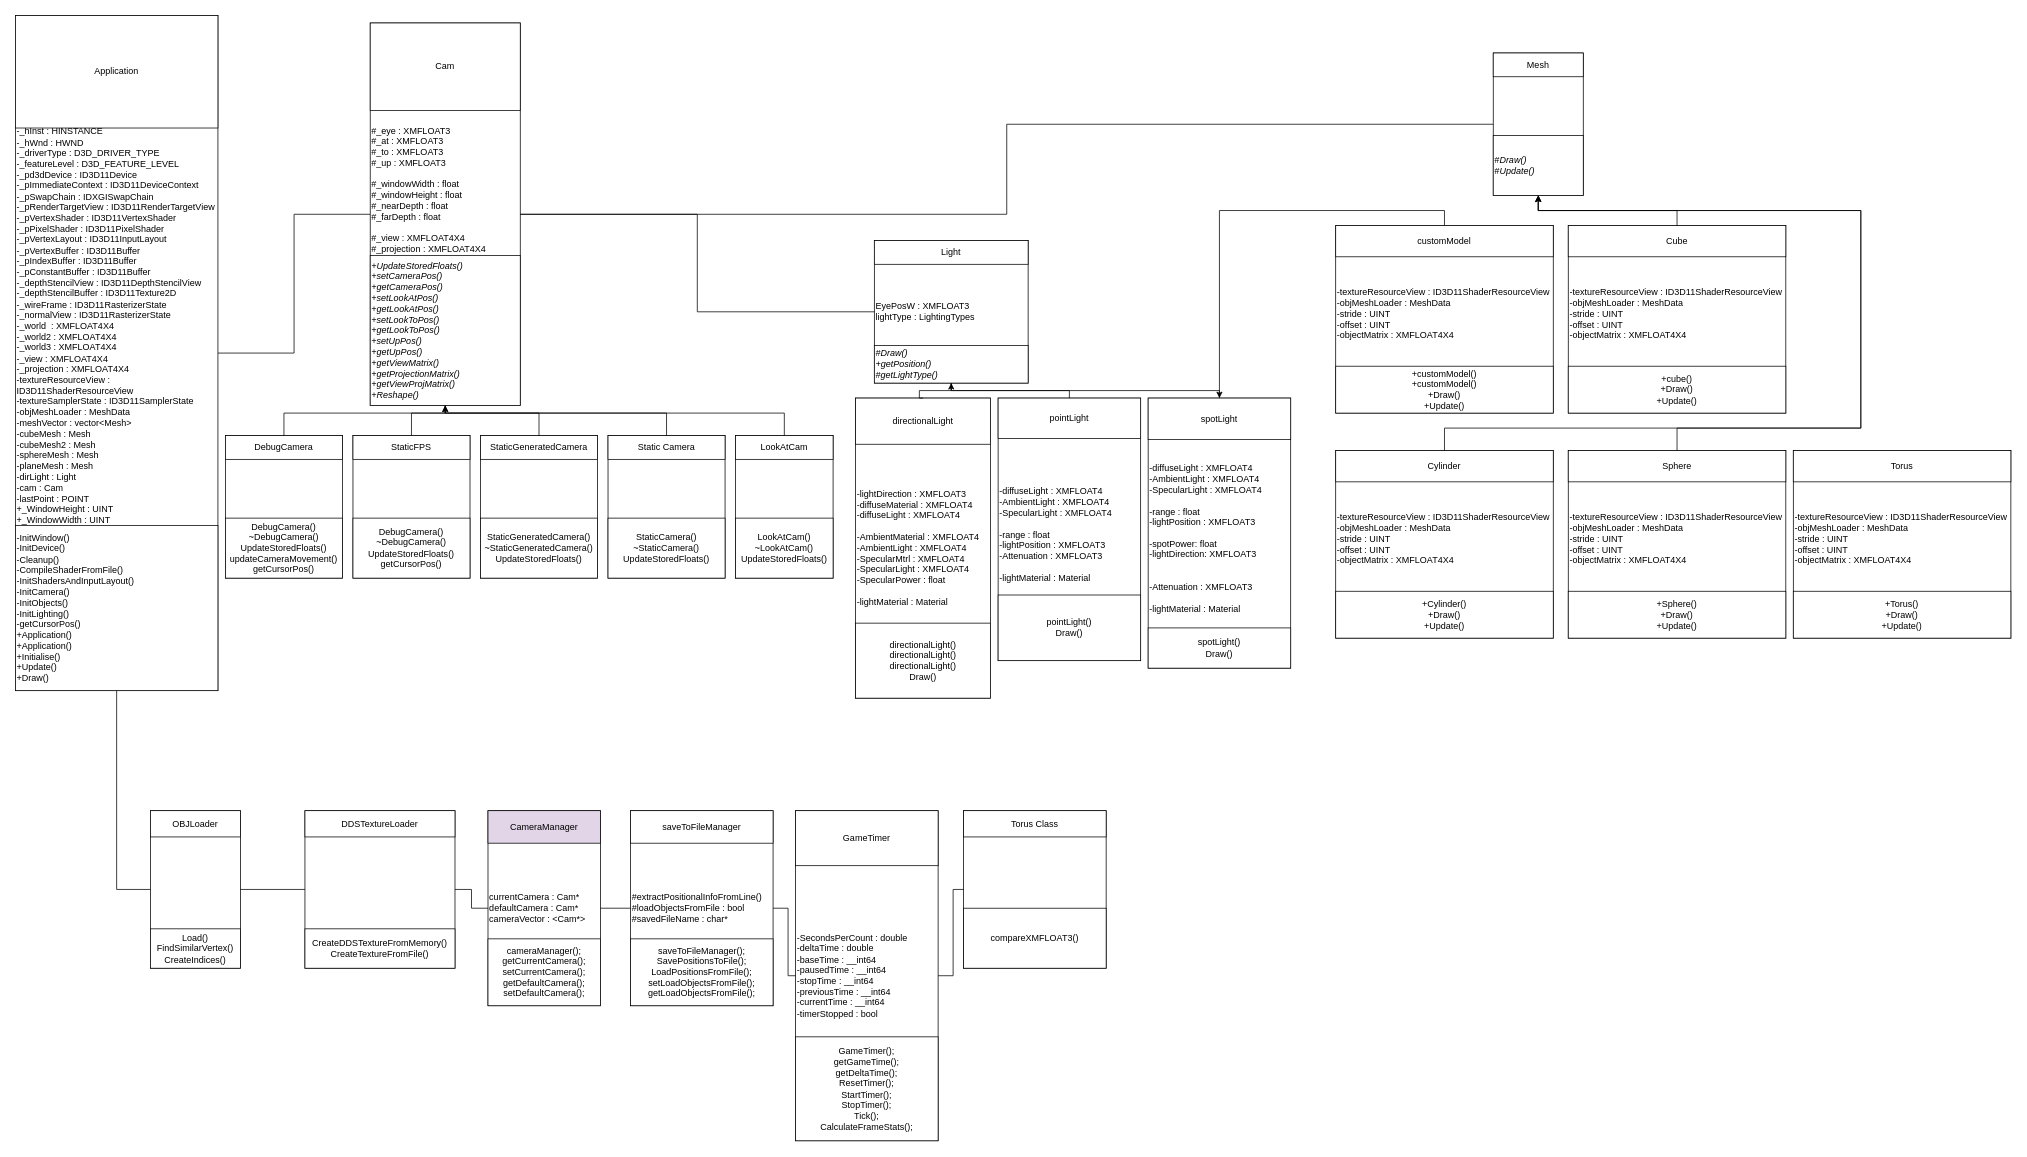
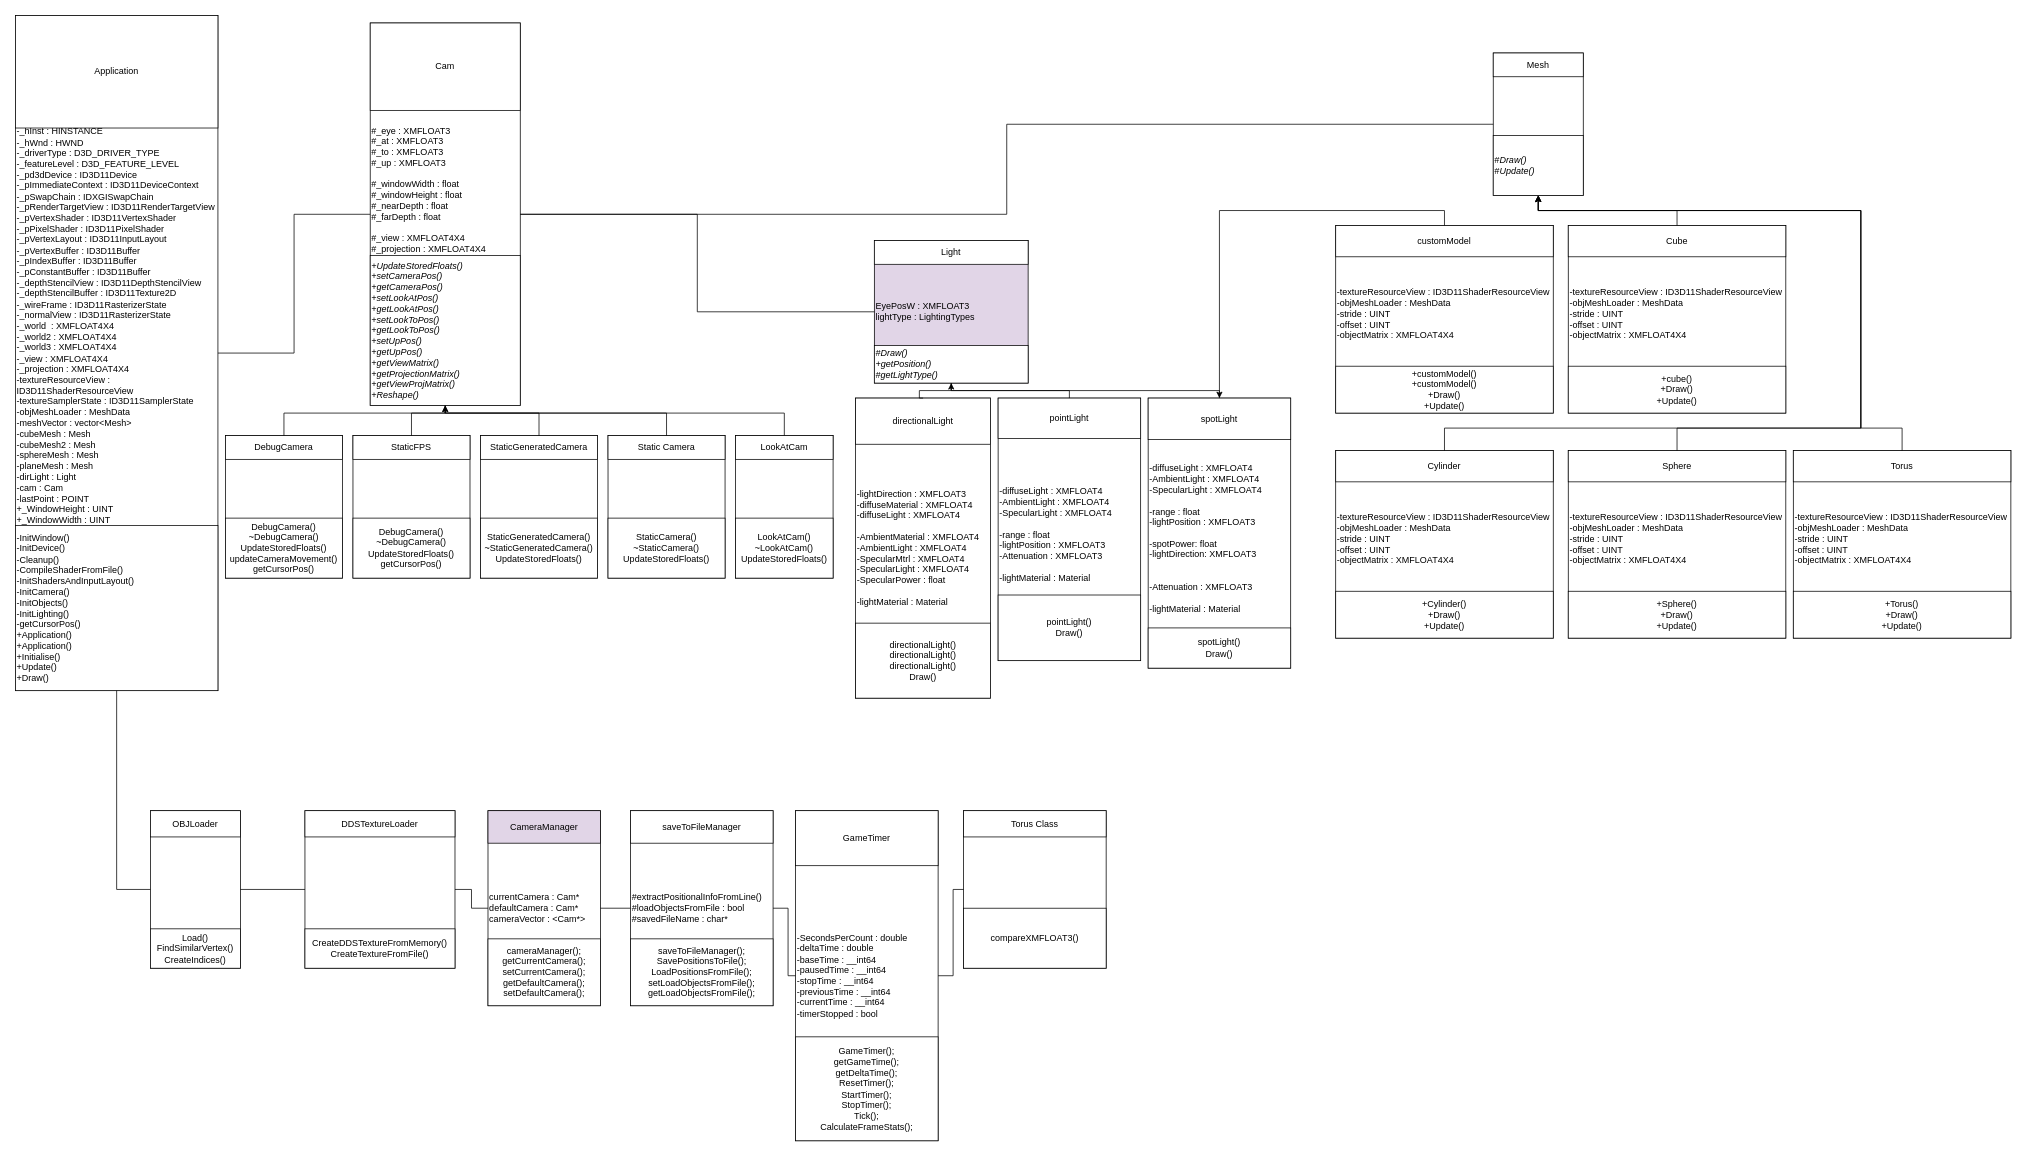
- <mxCell id="41" value="EyePosW : XMFLOAT3&lt;br&gt;lightType : LightingTypes" style="rounded=0;whiteSpace=wrap;html=1;align=left;" parent="40" vertex="1"><mxGeometry width="205" height="190" as="geometry" /></mxCell>
+ <mxCell id="41" value="EyePosW : XMFLOAT3&lt;br&gt;lightType : LightingTypes" style="rounded=0;whiteSpace=wrap;html=1;align=left;fillColor=#e1d5e7;" parent="40" vertex="1"><mxGeometry width="205" height="190" as="geometry" /></mxCell>
+ <mxCell id="84" style="edgeStyle=orthogonalEdgeStyle;rounded=0;orthogonalLoop=1;jettySize=auto;html=1;exitX=0.5;exitY=0;exitDx=0;exitDy=0;entryX=0.5;entryY=1;entryDx=0;entryDy=0;endArrow=classic;endFill=1;" parent="1" source="74" target="47" edge="1"><mxGeometry relative="1" as="geometry"><Array as="points"><mxPoint x="2535" y="570" /><mxPoint x="2480" y="570" /><mxPoint x="2480" y="280" /><mxPoint x="2050" y="280" /></Array></mxGeometry></mxCell>
